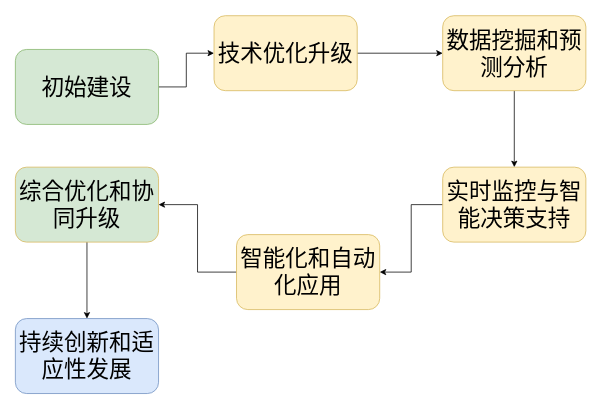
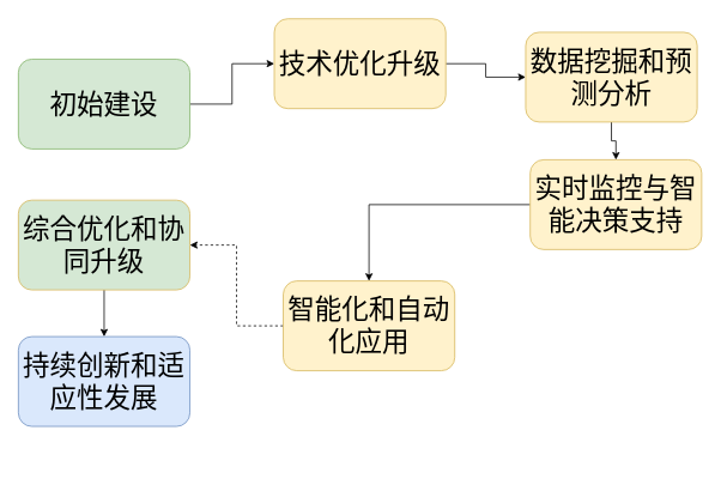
- <mxCell id="5" value="&lt;p class=&quot;MsoNormal&quot;&gt;&lt;font style=&quot;font-size: 30px;&quot; face=&quot;宋体&quot;&gt;技术优化升级&lt;/font&gt;&lt;/p&gt;" style="rounded=1;whiteSpace=wrap;html=1;fillColor=#fff2cc;strokeColor=#d6b656;" vertex="1" parent="1"><mxGeometry x="285" y="20" width="191" height="100" as="geometry" /></mxCell>
+ <mxCell id="5" value="&lt;p class=&quot;MsoNormal&quot;&gt;&lt;font style=&quot;font-size: 30px;&quot; face=&quot;宋体&quot;&gt;技术优化升级&lt;/font&gt;&lt;/p&gt;" style="rounded=1;whiteSpace=wrap;html=1;fillColor=#fff2cc;strokeColor=#d6b656;" vertex="1" parent="1"><mxGeometry x="305" y="20" width="191" height="100" as="geometry" /></mxCell>
- <mxCell id="14" value="&lt;p class=&quot;MsoNormal&quot;&gt;&lt;font style=&quot;font-size: 30px;&quot; face=&quot;宋体&quot;&gt;数据挖掘和预测分析&lt;/font&gt;&lt;/p&gt;" style="rounded=1;whiteSpace=wrap;html=1;fillColor=#fff2cc;strokeColor=#d6b656;" vertex="1" parent="1"><mxGeometry x="590" y="20" width="191" height="100" as="geometry" /></mxCell>
+ <mxCell id="14" value="&lt;p class=&quot;MsoNormal&quot;&gt;&lt;font style=&quot;font-size: 30px;&quot; face=&quot;宋体&quot;&gt;数据挖掘和预测分析&lt;/font&gt;&lt;/p&gt;" style="rounded=1;whiteSpace=wrap;html=1;fillColor=#fff2cc;strokeColor=#d6b656;" vertex="1" parent="1"><mxGeometry x="585" y="35" width="191" height="100" as="geometry" /></mxCell>
- <mxCell id="7" value="&lt;p class=&quot;MsoNormal&quot;&gt;&lt;font style=&quot;font-size: 30px;&quot; face=&quot;宋体&quot;&gt;实时监控与智能决策支持&lt;/font&gt;&lt;/p&gt;" style="rounded=1;whiteSpace=wrap;html=1;fillColor=#fff2cc;strokeColor=#d6b656;" vertex="1" parent="1"><mxGeometry x="590" y="222" width="191" height="100" as="geometry" /></mxCell>
+ <mxCell id="7" value="&lt;p class=&quot;MsoNormal&quot;&gt;&lt;font style=&quot;font-size: 30px;&quot; face=&quot;宋体&quot;&gt;实时监控与智能决策支持&lt;/font&gt;&lt;/p&gt;" style="rounded=1;whiteSpace=wrap;html=1;fillColor=#fff2cc;strokeColor=#d6b656;" vertex="1" parent="1"><mxGeometry x="590" y="177" width="191" height="100" as="geometry" /></mxCell>
- <mxCell id="8" value="" style="edgeStyle=orthogonalEdgeStyle;rounded=0;orthogonalLoop=1;jettySize=auto;html=1;" edge="1" parent="1" source="9" target="11"><mxGeometry relative="1" as="geometry" /></mxCell>
+ <mxCell id="8" value="" style="edgeStyle=orthogonalEdgeStyle;rounded=0;orthogonalLoop=1;jettySize=auto;html=1;dashed=1;" edge="1" parent="1" source="9" target="11"><mxGeometry relative="1" as="geometry" /></mxCell>
- <mxCell id="12" value="&lt;p class=&quot;MsoNormal&quot;&gt;&lt;font style=&quot;font-size: 30px;&quot; face=&quot;宋体&quot;&gt;持续创新和适应性发展&lt;/font&gt;&lt;/p&gt;" style="rounded=1;whiteSpace=wrap;html=1;fillColor=#dae8fc;strokeColor=#6c8ebf;" vertex="1" parent="1"><mxGeometry x="20" y="424" width="191" height="100" as="geometry" /></mxCell>
+ <mxCell id="12" value="&lt;p class=&quot;MsoNormal&quot;&gt;&lt;font style=&quot;font-size: 30px;&quot; face=&quot;宋体&quot;&gt;持续创新和适应性发展&lt;/font&gt;&lt;/p&gt;" style="rounded=1;whiteSpace=wrap;html=1;fillColor=#dae8fc;strokeColor=#6c8ebf;" vertex="1" parent="1"><mxGeometry x="20" y="374" width="191" height="100" as="geometry" /></mxCell>
